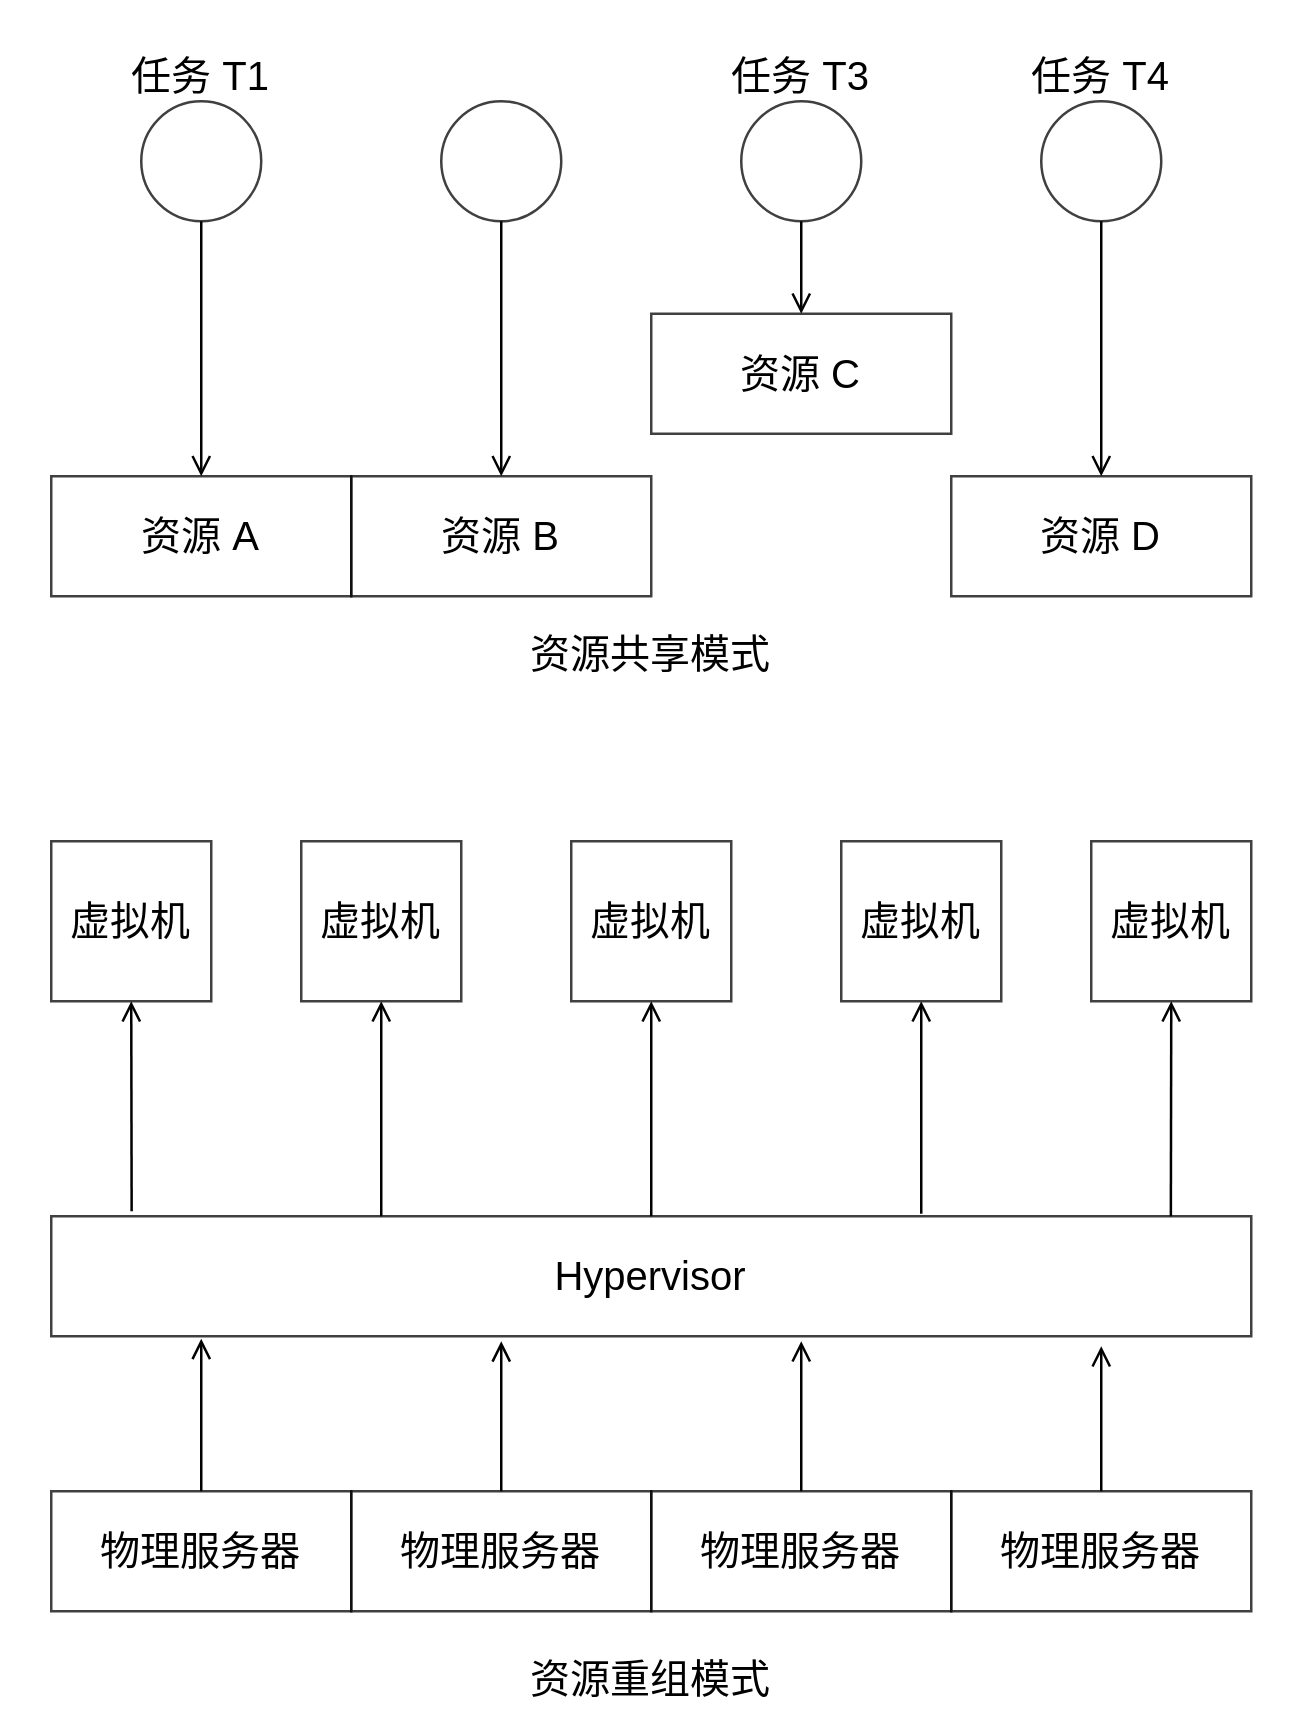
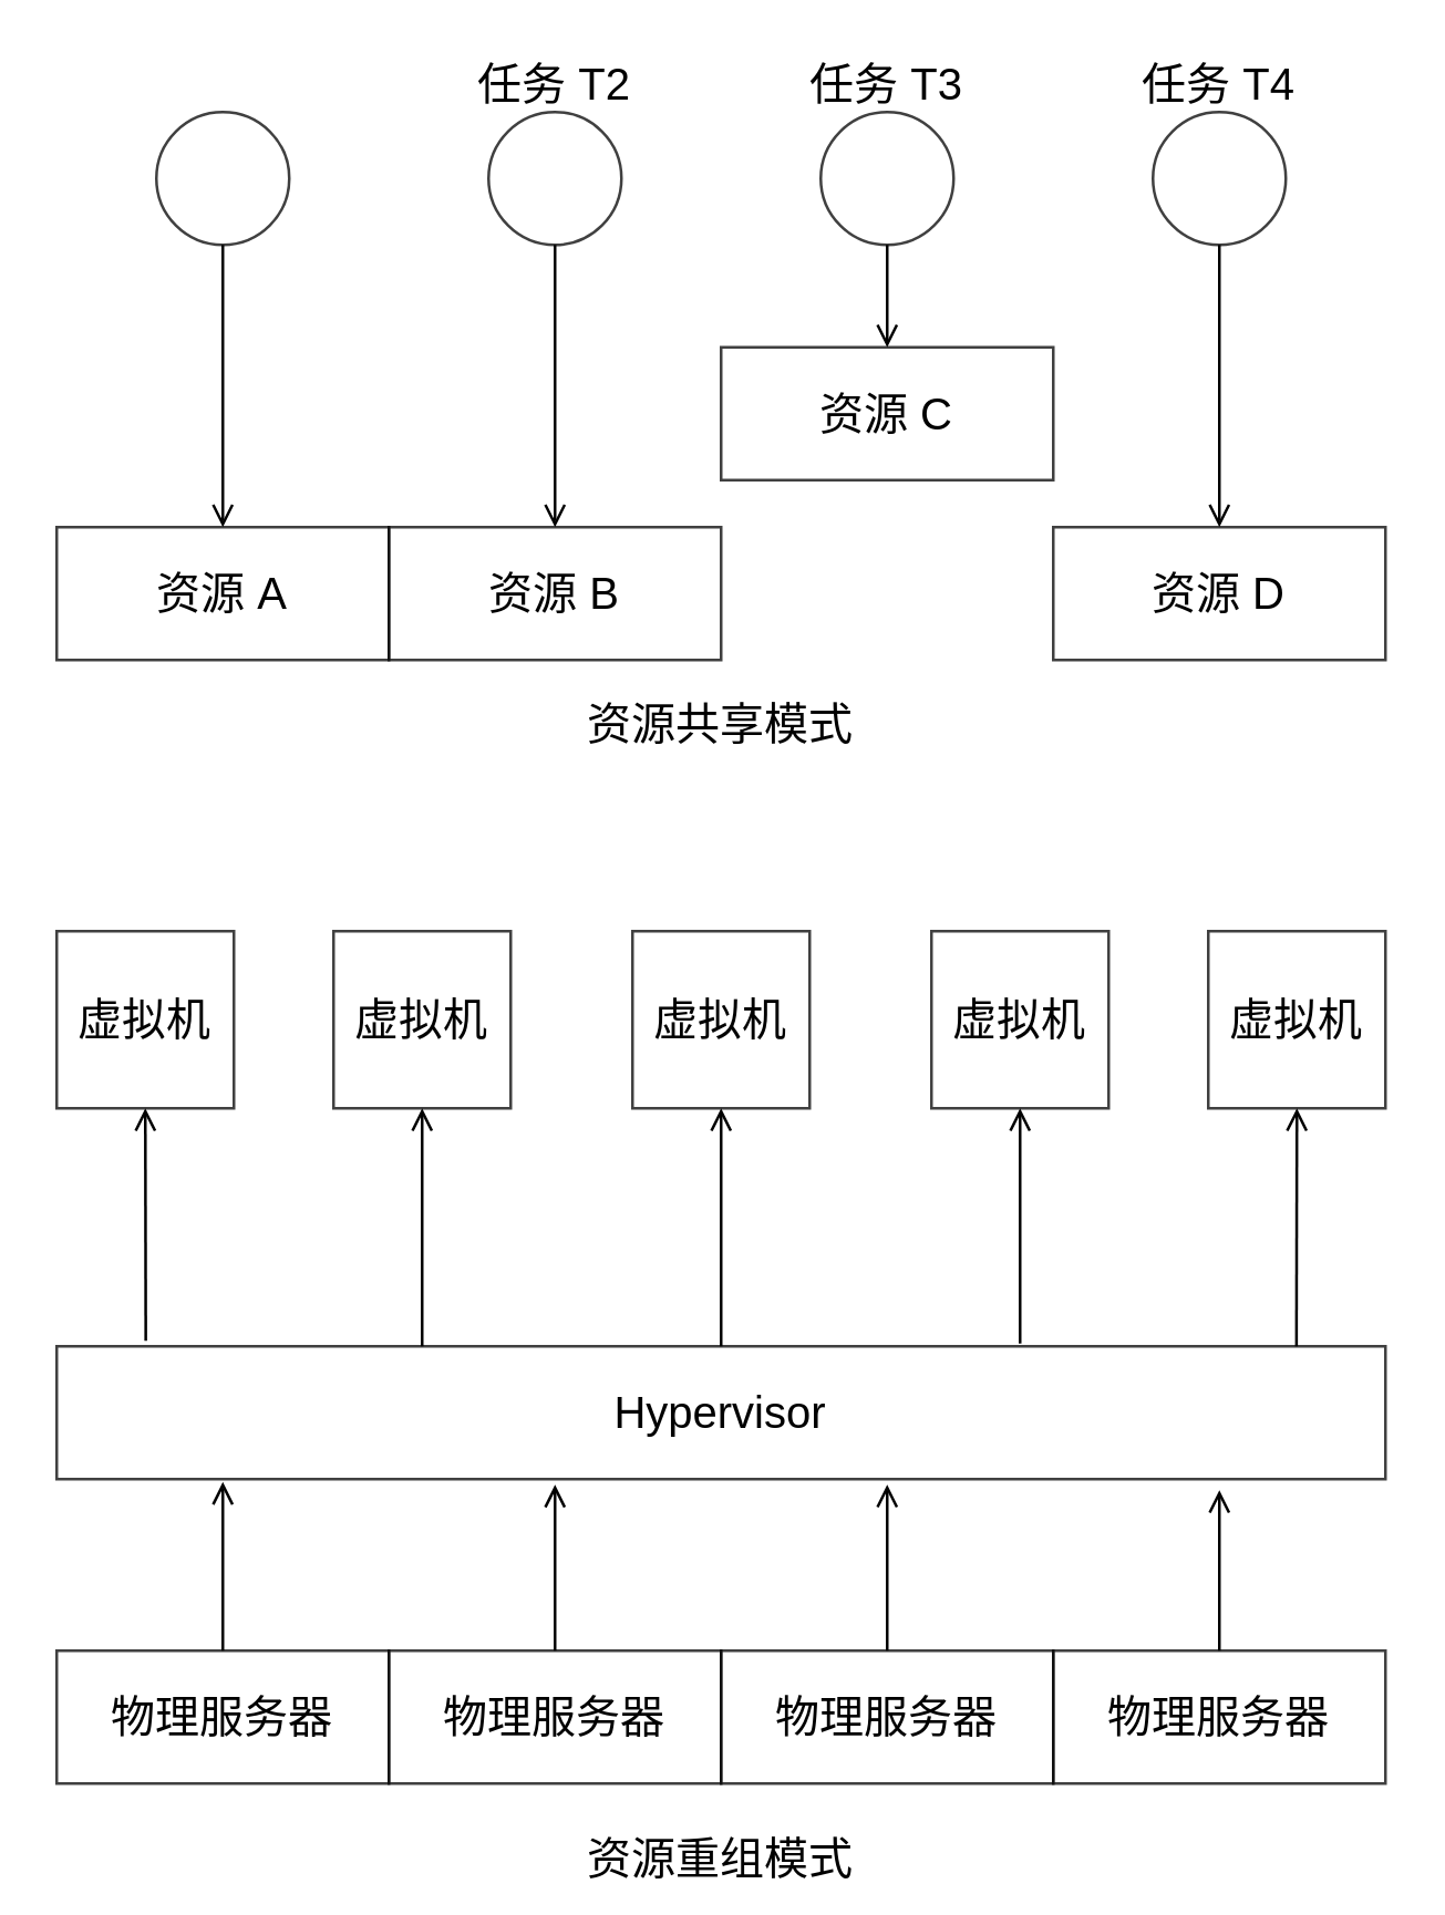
- <mxCell id="14" value="任务 T1" style="text;html=1;strokeColor=none;fillColor=none;align=center;verticalAlign=middle;whiteSpace=wrap;rounded=0;fontSize=16;fontColor=#000000;opacity=75;" vertex="1" parent="1"><mxGeometry x="40" y="20" width="80" height="20" as="geometry" /></mxCell>
+ <mxCell id="15" value="任务 T2" style="text;html=1;strokeColor=none;fillColor=none;align=center;verticalAlign=middle;whiteSpace=wrap;rounded=0;fontSize=16;fontColor=#000000;opacity=75;" vertex="1" parent="1"><mxGeometry x="160" y="20" width="80" height="20" as="geometry" /></mxCell>
